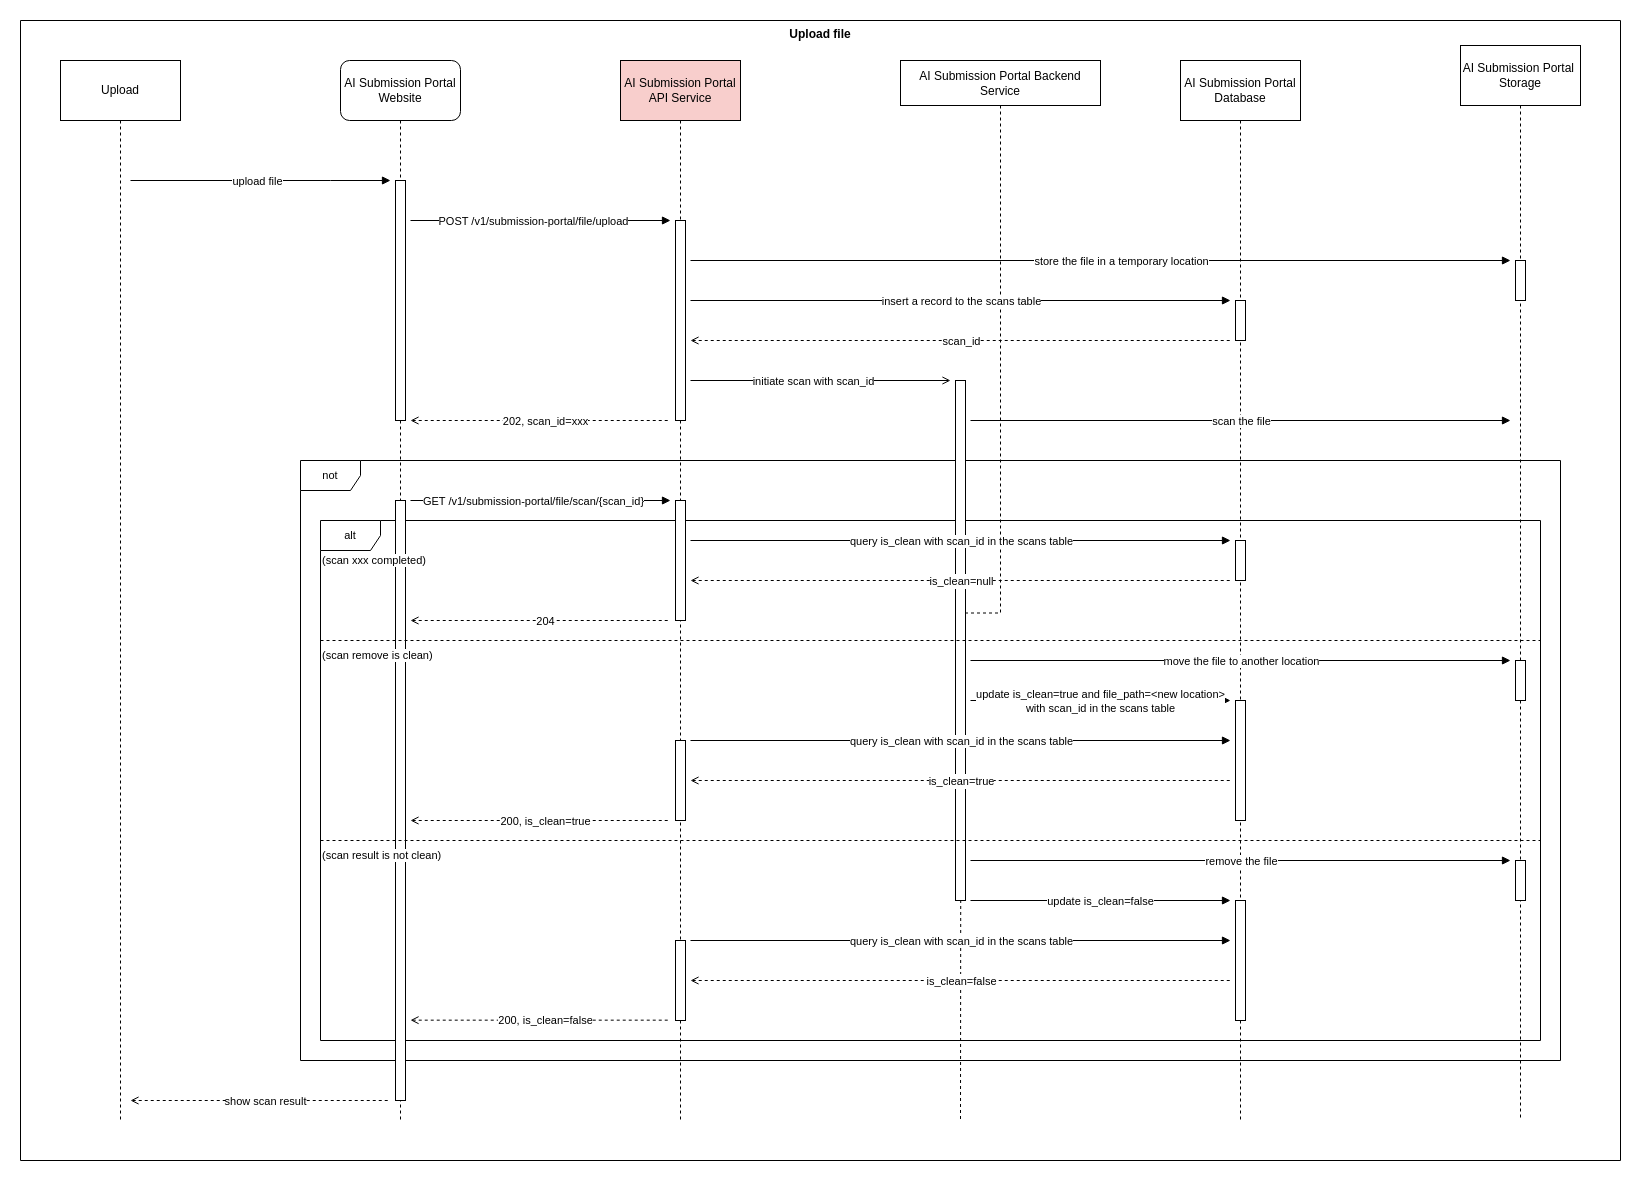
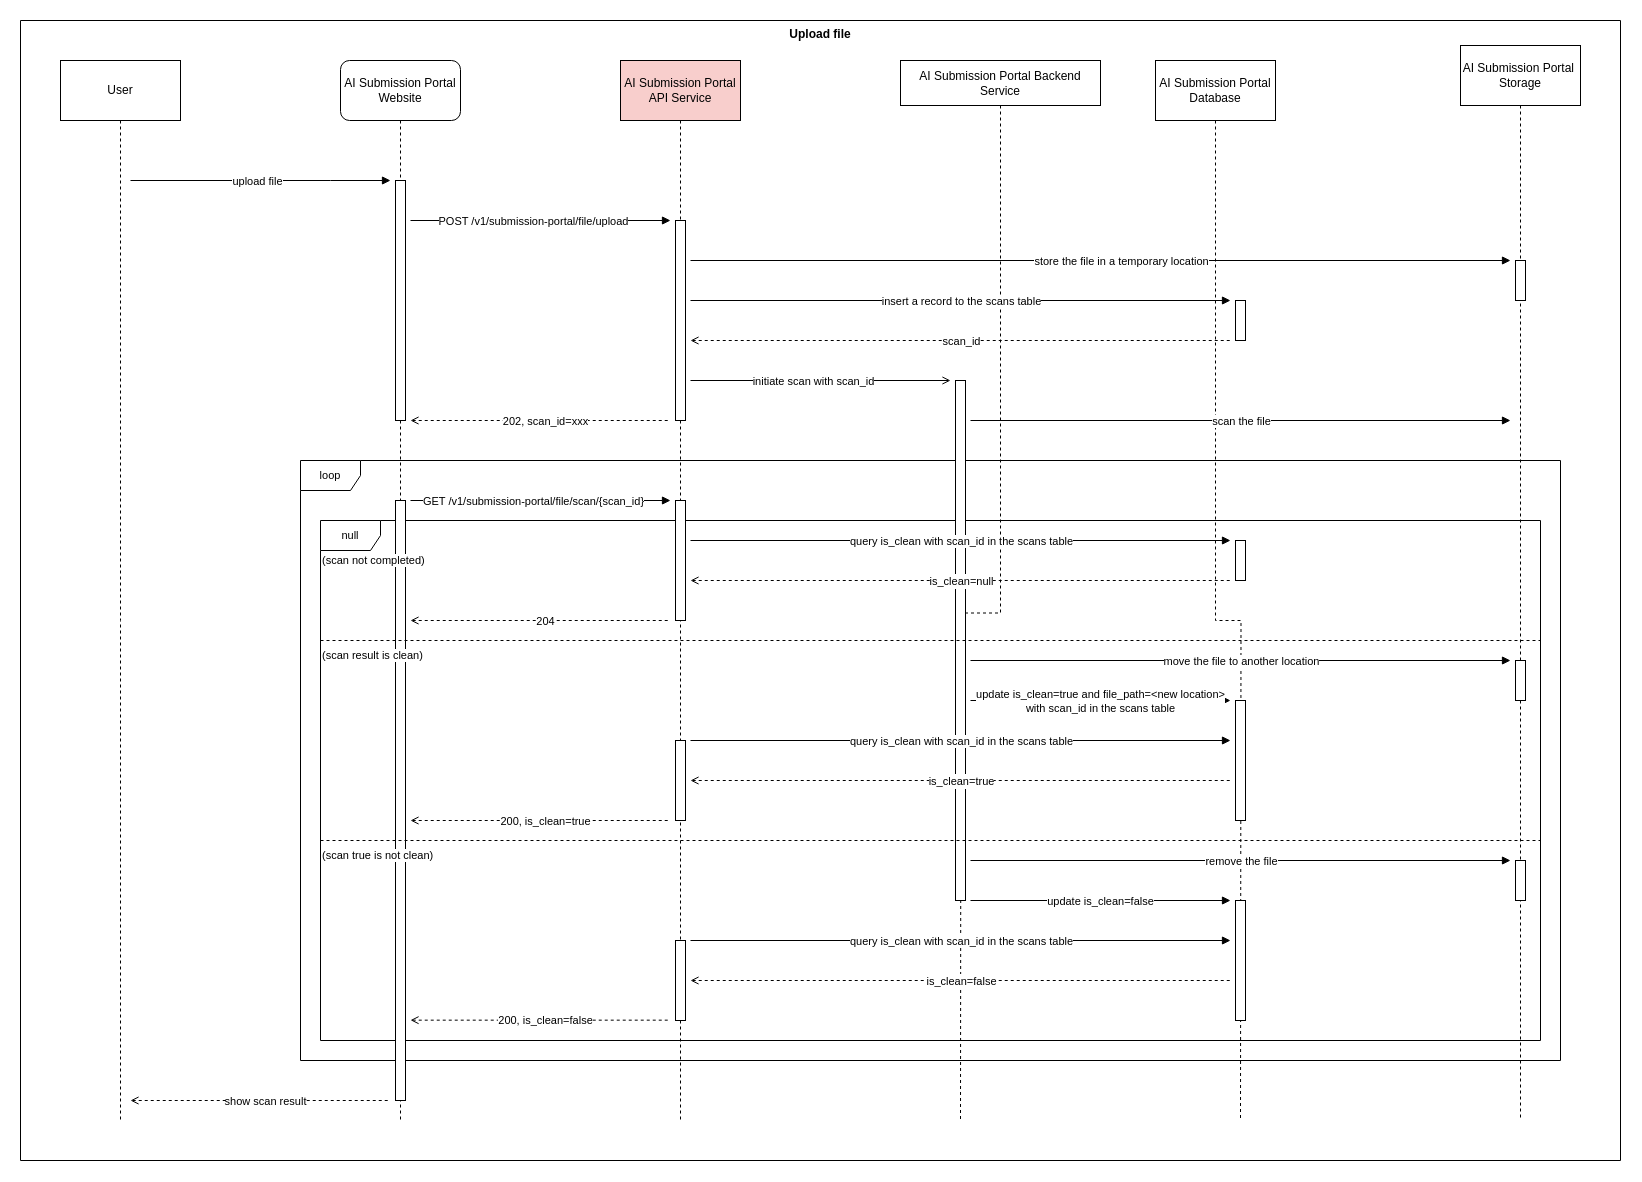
- <mxCell id="9" value="Upload" style="rounded=0;whiteSpace=wrap;html=1;strokeColor=default;" parent="2" vertex="1"><mxGeometry x="40" y="40" width="120" height="60" as="geometry" /></mxCell>
+ <mxCell id="9" value="User" style="rounded=0;whiteSpace=wrap;html=1;strokeColor=default;" parent="2" vertex="1"><mxGeometry x="40" y="40" width="120" height="60" as="geometry" /></mxCell>
- <mxCell id="18" value="AI Submission Portal Database" style="rounded=0;whiteSpace=wrap;html=1;strokeColor=default;" parent="2" vertex="1"><mxGeometry x="1160" y="40" width="120" height="60" as="geometry" /></mxCell>
+ <mxCell id="18" value="AI Submission Portal Database" style="rounded=0;whiteSpace=wrap;html=1;strokeColor=default;" parent="2" vertex="1"><mxGeometry x="1135" y="40" width="120" height="60" as="geometry" /></mxCell>
- <mxCell id="4" value="not" style="shape=umlFrame;whiteSpace=wrap;html=1;fontSize=11;fillColor=none;labelBackgroundColor=default;" parent="2" vertex="1"><mxGeometry x="280" y="440" width="1260" height="600" as="geometry" /></mxCell>
+ <mxCell id="4" value="loop" style="shape=umlFrame;whiteSpace=wrap;html=1;fontSize=11;fillColor=none;labelBackgroundColor=default;" parent="2" vertex="1"><mxGeometry x="280" y="440" width="1260" height="600" as="geometry" /></mxCell>
- <mxCell id="6" value="alt" style="shape=umlFrame;whiteSpace=wrap;html=1;fontSize=11;fillColor=none;labelBackgroundColor=default;" parent="2" vertex="1"><mxGeometry x="300" y="500" width="1220" height="520" as="geometry" /></mxCell>
+ <mxCell id="6" value="null" style="shape=umlFrame;whiteSpace=wrap;html=1;fontSize=11;fillColor=none;labelBackgroundColor=default;" parent="2" vertex="1"><mxGeometry x="300" y="500" width="1220" height="520" as="geometry" /></mxCell>
- <mxCell id="63" value="(scan xxx completed)" style="text;html=1;align=left;verticalAlign=middle;resizable=0;points=[];autosize=1;strokeColor=none;fillColor=none;fontSize=11;labelBackgroundColor=default;" parent="2" vertex="1"><mxGeometry x="300" y="525" width="130" height="30" as="geometry" /></mxCell>
+ <mxCell id="63" value="(scan not completed)" style="text;html=1;align=left;verticalAlign=middle;resizable=0;points=[];autosize=1;strokeColor=none;fillColor=none;fontSize=11;labelBackgroundColor=default;" parent="2" vertex="1"><mxGeometry x="300" y="525" width="130" height="30" as="geometry" /></mxCell>
- <mxCell id="64" value="(scan remove is clean)" style="text;html=1;align=left;verticalAlign=middle;resizable=0;points=[];autosize=1;strokeColor=none;fillColor=none;fontSize=11;labelBackgroundColor=default;" parent="2" vertex="1"><mxGeometry x="300" y="620" width="120" height="30" as="geometry" /></mxCell>
+ <mxCell id="64" value="(scan result is clean)" style="text;html=1;align=left;verticalAlign=middle;resizable=0;points=[];autosize=1;strokeColor=none;fillColor=none;fontSize=11;labelBackgroundColor=default;" parent="2" vertex="1"><mxGeometry x="300" y="620" width="120" height="30" as="geometry" /></mxCell>
- <mxCell id="80" value="(scan result is not clean)" style="text;html=1;align=left;verticalAlign=middle;resizable=0;points=[];autosize=1;strokeColor=none;fillColor=none;fontSize=11;labelBackgroundColor=default;" parent="2" vertex="1"><mxGeometry x="300" y="820" width="140" height="30" as="geometry" /></mxCell>
+ <mxCell id="80" value="(scan true is not clean)" style="text;html=1;align=left;verticalAlign=middle;resizable=0;points=[];autosize=1;strokeColor=none;fillColor=none;fontSize=11;labelBackgroundColor=default;" parent="2" vertex="1"><mxGeometry x="300" y="820" width="140" height="30" as="geometry" /></mxCell>
